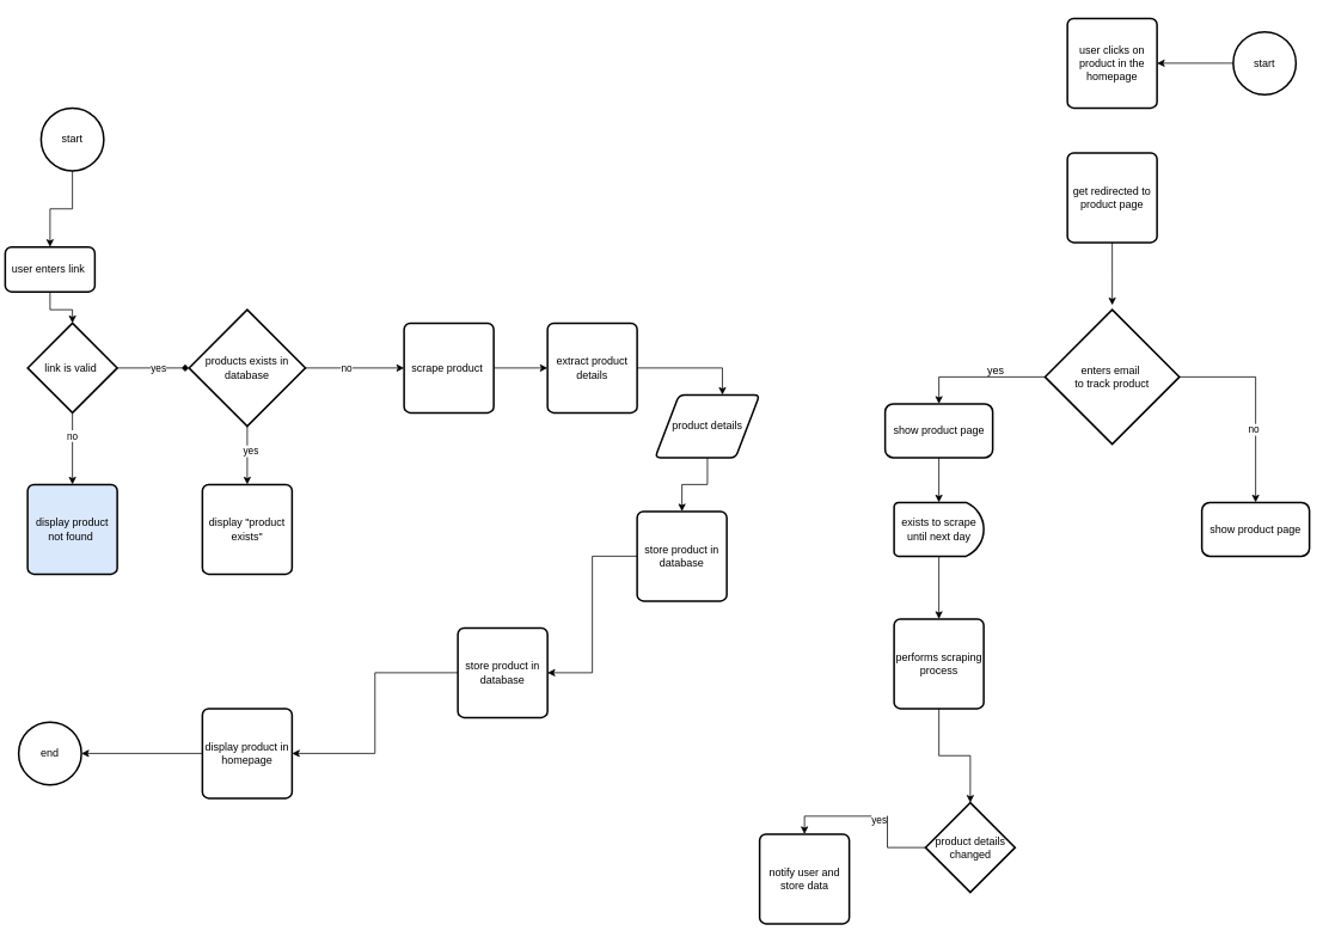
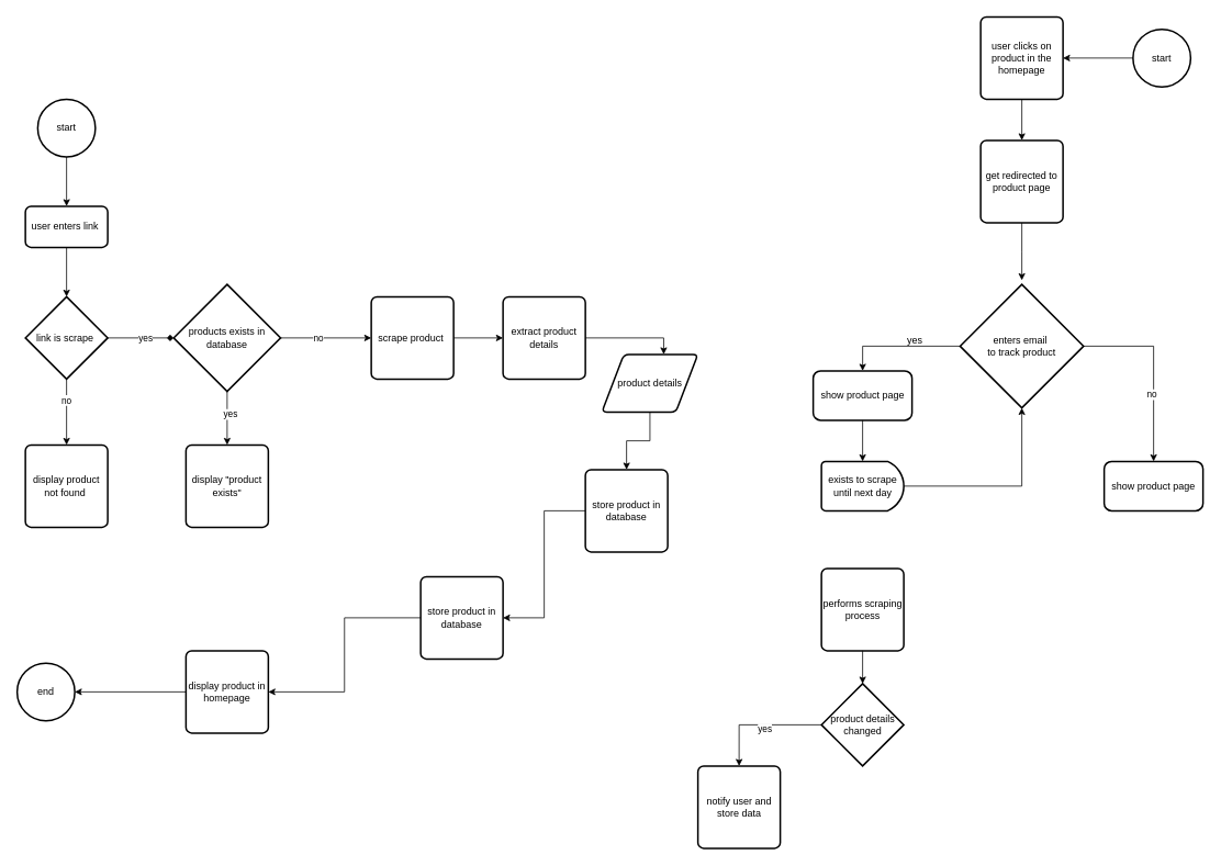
+ <mxCell id="28" style="edgeStyle=orthogonalEdgeStyle;rounded=0;orthogonalLoop=1;jettySize=auto;html=1;entryX=0.5;entryY=0;entryDx=0;entryDy=0;" edge="1" parent="1" source="29" target="33"><mxGeometry relative="1" as="geometry" /></mxCell>
- <mxCell id="5" value="user enters link&amp;nbsp;" style="rounded=1;whiteSpace=wrap;html=1;absoluteArcSize=1;arcSize=14;strokeWidth=2;" vertex="1" parent="1"><mxGeometry x="5" y="275" width="100" height="50" as="geometry" /></mxCell>
+ <mxCell id="5" value="user enters link&amp;nbsp;" style="rounded=1;whiteSpace=wrap;html=1;absoluteArcSize=1;arcSize=14;strokeWidth=2;" vertex="1" parent="1"><mxGeometry x="30" y="250" width="100" height="50" as="geometry" /></mxCell>
- <mxCell id="8" value="link is valid&amp;nbsp;" style="strokeWidth=2;html=1;shape=mxgraph.flowchart.decision;whiteSpace=wrap;" vertex="1" parent="1"><mxGeometry x="30" y="360" width="100" height="100" as="geometry" /></mxCell>
+ <mxCell id="8" value="link is scrape&amp;nbsp;" style="strokeWidth=2;html=1;shape=mxgraph.flowchart.decision;whiteSpace=wrap;" vertex="1" parent="1"><mxGeometry x="30" y="360" width="100" height="100" as="geometry" /></mxCell>
- <mxCell id="35" value="product details" style="shape=parallelogram;html=1;strokeWidth=2;perimeter=parallelogramPerimeter;whiteSpace=wrap;rounded=1;arcSize=12;size=0.23;" vertex="1" parent="1"><mxGeometry x="730" y="440" width="116.66" height="70" as="geometry" /></mxCell>
+ <mxCell id="35" value="product details" style="shape=parallelogram;html=1;strokeWidth=2;perimeter=parallelogramPerimeter;whiteSpace=wrap;rounded=1;arcSize=12;size=0.23;" vertex="1" parent="1"><mxGeometry x="730" y="430" width="116.66" height="70" as="geometry" /></mxCell>
- <mxCell id="11" value="display product not found&amp;nbsp;" style="rounded=1;whiteSpace=wrap;html=1;absoluteArcSize=1;arcSize=14;strokeWidth=2;fillColor=#dae8fc;" vertex="1" parent="1"><mxGeometry x="30" y="540" width="100" height="100" as="geometry" /></mxCell>
+ <mxCell id="11" value="display product not found&amp;nbsp;" style="rounded=1;whiteSpace=wrap;html=1;absoluteArcSize=1;arcSize=14;strokeWidth=2;" vertex="1" parent="1"><mxGeometry x="30" y="540" width="100" height="100" as="geometry" /></mxCell>
- <mxCell id="41" style="edgeStyle=orthogonalEdgeStyle;rounded=0;orthogonalLoop=1;jettySize=auto;html=1;" edge="1" parent="1" source="42" target="43"><mxGeometry relative="1" as="geometry" /></mxCell>
+ <mxCell id="41" style="edgeStyle=orthogonalEdgeStyle;rounded=0;orthogonalLoop=1;jettySize=auto;html=1;" edge="1" parent="1" source="42" target="40"><mxGeometry relative="1" as="geometry" /></mxCell>
- <mxCell id="46" value="product details changed" style="strokeWidth=2;html=1;shape=mxgraph.flowchart.decision;whiteSpace=wrap;" vertex="1" parent="1"><mxGeometry x="1031.66" y="895" width="100" height="100" as="geometry" /></mxCell>
+ <mxCell id="46" value="product details changed" style="strokeWidth=2;html=1;shape=mxgraph.flowchart.decision;whiteSpace=wrap;" vertex="1" parent="1"><mxGeometry x="996.66" y="830" width="100" height="100" as="geometry" /></mxCell>
